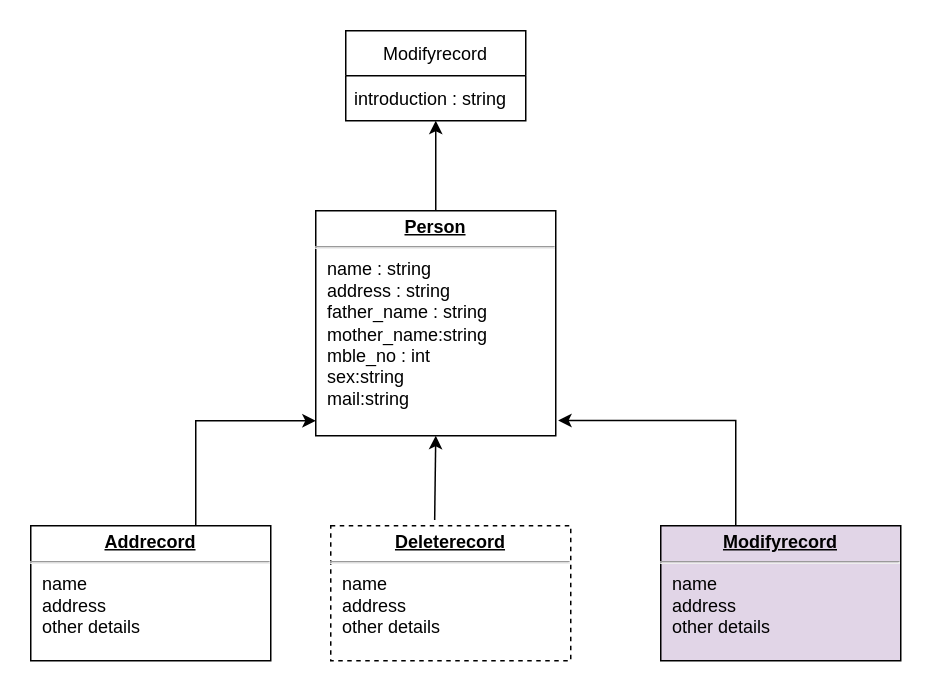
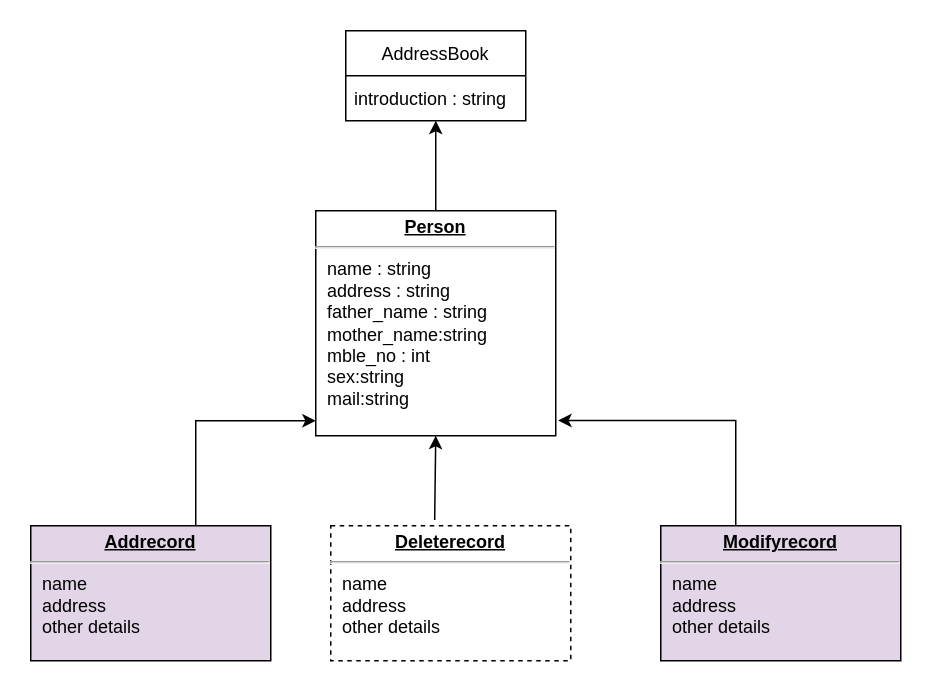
- <mxCell id="2" value="Modifyrecord" style="swimlane;fontStyle=0;childLayout=stackLayout;horizontal=1;startSize=30;horizontalStack=0;resizeParent=1;resizeParentMax=0;resizeLast=0;collapsible=1;marginBottom=0;" vertex="1" parent="1"><mxGeometry x="230" y="20" width="120" height="60" as="geometry" /></mxCell>
+ <mxCell id="2" value="AddressBook" style="swimlane;fontStyle=0;childLayout=stackLayout;horizontal=1;startSize=30;horizontalStack=0;resizeParent=1;resizeParentMax=0;resizeLast=0;collapsible=1;marginBottom=0;" vertex="1" parent="1"><mxGeometry x="230" y="20" width="120" height="60" as="geometry" /></mxCell>
- <mxCell id="7" value="&lt;p style=&quot;margin: 0px ; margin-top: 4px ; text-align: center ; text-decoration: underline&quot;&gt;&lt;b&gt;Addrecord&lt;/b&gt;&lt;/p&gt;&lt;hr&gt;&lt;p style=&quot;margin: 0px ; margin-left: 8px&quot;&gt;name&lt;/p&gt;&lt;p style=&quot;margin: 0px ; margin-left: 8px&quot;&gt;address&lt;/p&gt;&lt;p style=&quot;margin: 0px ; margin-left: 8px&quot;&gt;other details&lt;/p&gt;" style="verticalAlign=top;align=left;overflow=fill;fontSize=12;fontFamily=Helvetica;html=1;" vertex="1" parent="1"><mxGeometry x="20" y="350" width="160" height="90" as="geometry" /></mxCell>
+ <mxCell id="7" value="&lt;p style=&quot;margin: 0px ; margin-top: 4px ; text-align: center ; text-decoration: underline&quot;&gt;&lt;b&gt;Addrecord&lt;/b&gt;&lt;/p&gt;&lt;hr&gt;&lt;p style=&quot;margin: 0px ; margin-left: 8px&quot;&gt;name&lt;/p&gt;&lt;p style=&quot;margin: 0px ; margin-left: 8px&quot;&gt;address&lt;/p&gt;&lt;p style=&quot;margin: 0px ; margin-left: 8px&quot;&gt;other details&lt;/p&gt;" style="verticalAlign=top;align=left;overflow=fill;fontSize=12;fontFamily=Helvetica;html=1;fillColor=#e1d5e7;" vertex="1" parent="1"><mxGeometry x="20" y="350" width="160" height="90" as="geometry" /></mxCell>
